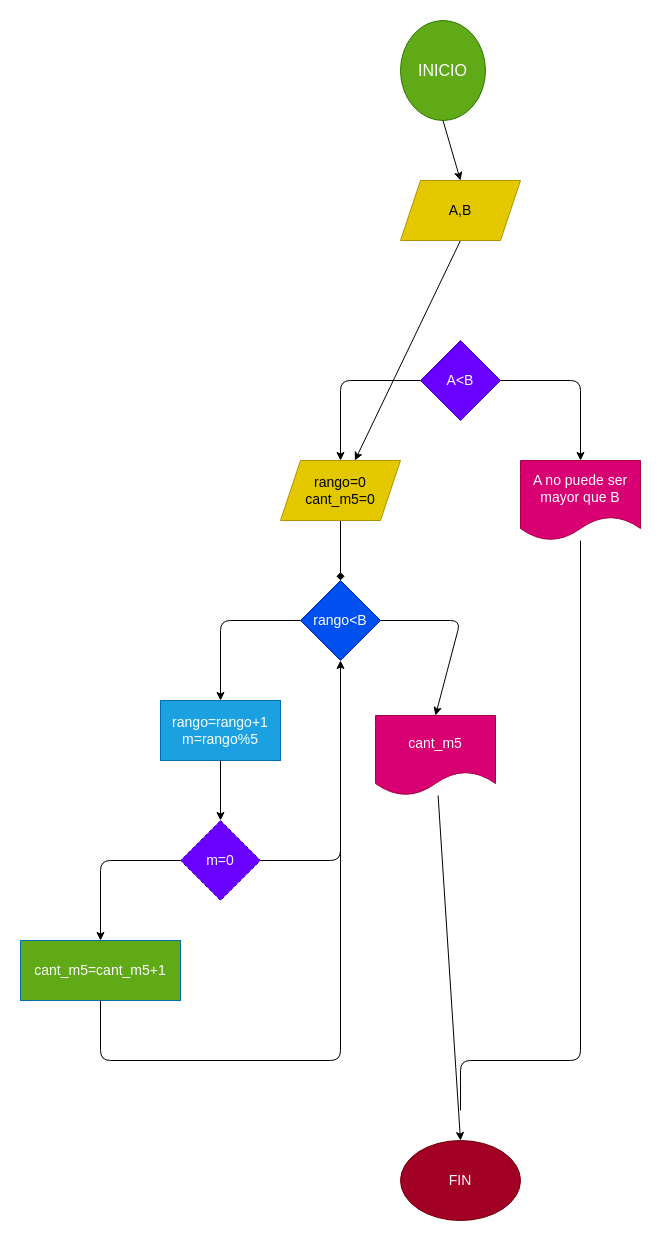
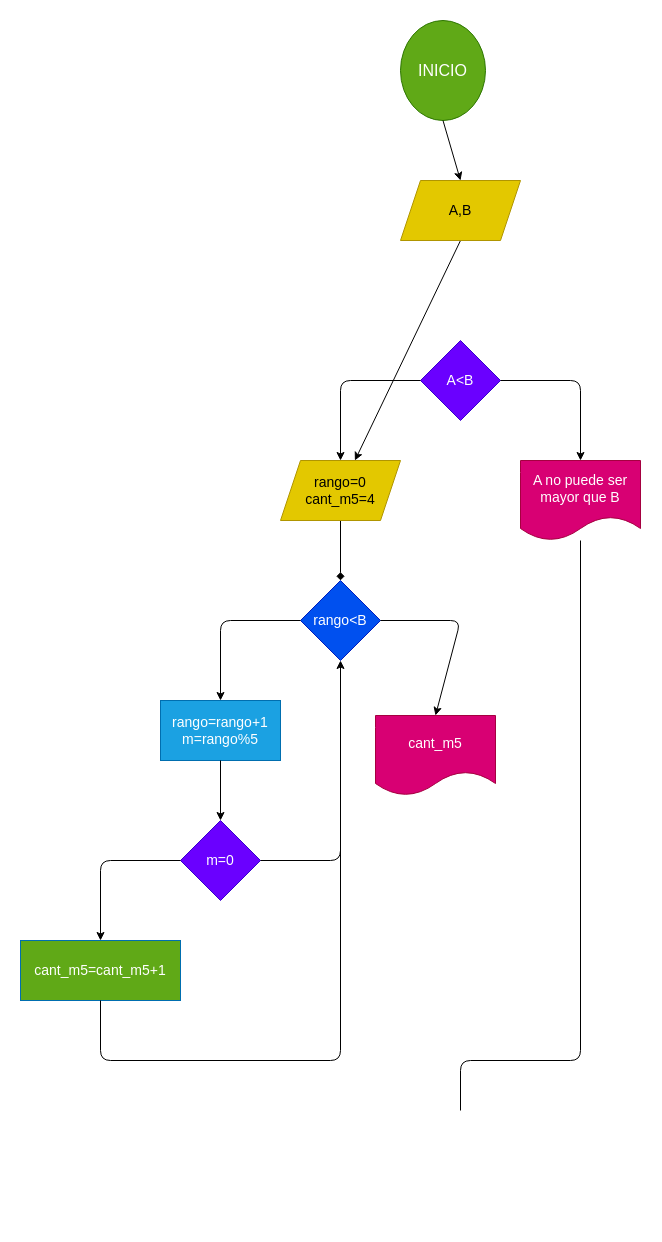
- <mxCell id="13" value="&lt;span&gt;rango=0&lt;/span&gt;&lt;br&gt;&lt;span&gt;cant_m5=0&lt;/span&gt;" style="shape=parallelogram;perimeter=parallelogramPerimeter;whiteSpace=wrap;html=1;fixedSize=1;fontSize=14;fillColor=#e3c800;fontColor=#000000;strokeColor=#B09500;" vertex="1" parent="1"><mxGeometry x="280" y="460" width="120" height="60" as="geometry" /></mxCell>
+ <mxCell id="13" value="&lt;span&gt;rango=0&lt;/span&gt;&lt;br&gt;&lt;span&gt;cant_m5=4&lt;/span&gt;" style="shape=parallelogram;perimeter=parallelogramPerimeter;whiteSpace=wrap;html=1;fixedSize=1;fontSize=14;fillColor=#e3c800;fontColor=#000000;strokeColor=#B09500;" vertex="1" parent="1"><mxGeometry x="280" y="460" width="120" height="60" as="geometry" /></mxCell>
- <mxCell id="16" value="m=0" style="rhombus;whiteSpace=wrap;html=1;fontSize=14;fillColor=#6a00ff;fontColor=#ffffff;strokeColor=#3700CC;dashed=1;" vertex="1" parent="1"><mxGeometry y="820" width="80" height="80" as="geometry" x="180" /></mxCell>
+ <mxCell id="16" value="m=0" style="rhombus;whiteSpace=wrap;html=1;fontSize=14;fillColor=#6a00ff;fontColor=#ffffff;strokeColor=#3700CC;" vertex="1" parent="1"><mxGeometry y="820" width="80" height="80" as="geometry" x="180" /></mxCell>
- <mxCell id="24" value="" style="endArrow=classic;html=1;fontSize=14;entryX=0.5;entryY=0;entryDx=0;entryDy=0;" edge="1" parent="1" source="11" target="23"><mxGeometry width="50" height="50" relative="1" as="geometry"><mxPoint x="320" y="1090" as="sourcePoint" /><mxPoint x="370" y="1040" as="targetPoint" /></mxGeometry></mxCell>
- <mxCell id="23" value="FIN" style="ellipse;whiteSpace=wrap;html=1;fontSize=14;fillColor=#a20025;fontColor=#ffffff;strokeColor=#6F0000;" vertex="1" parent="1"><mxGeometry x="400" y="1140" width="120" height="80" as="geometry" /></mxCell>
